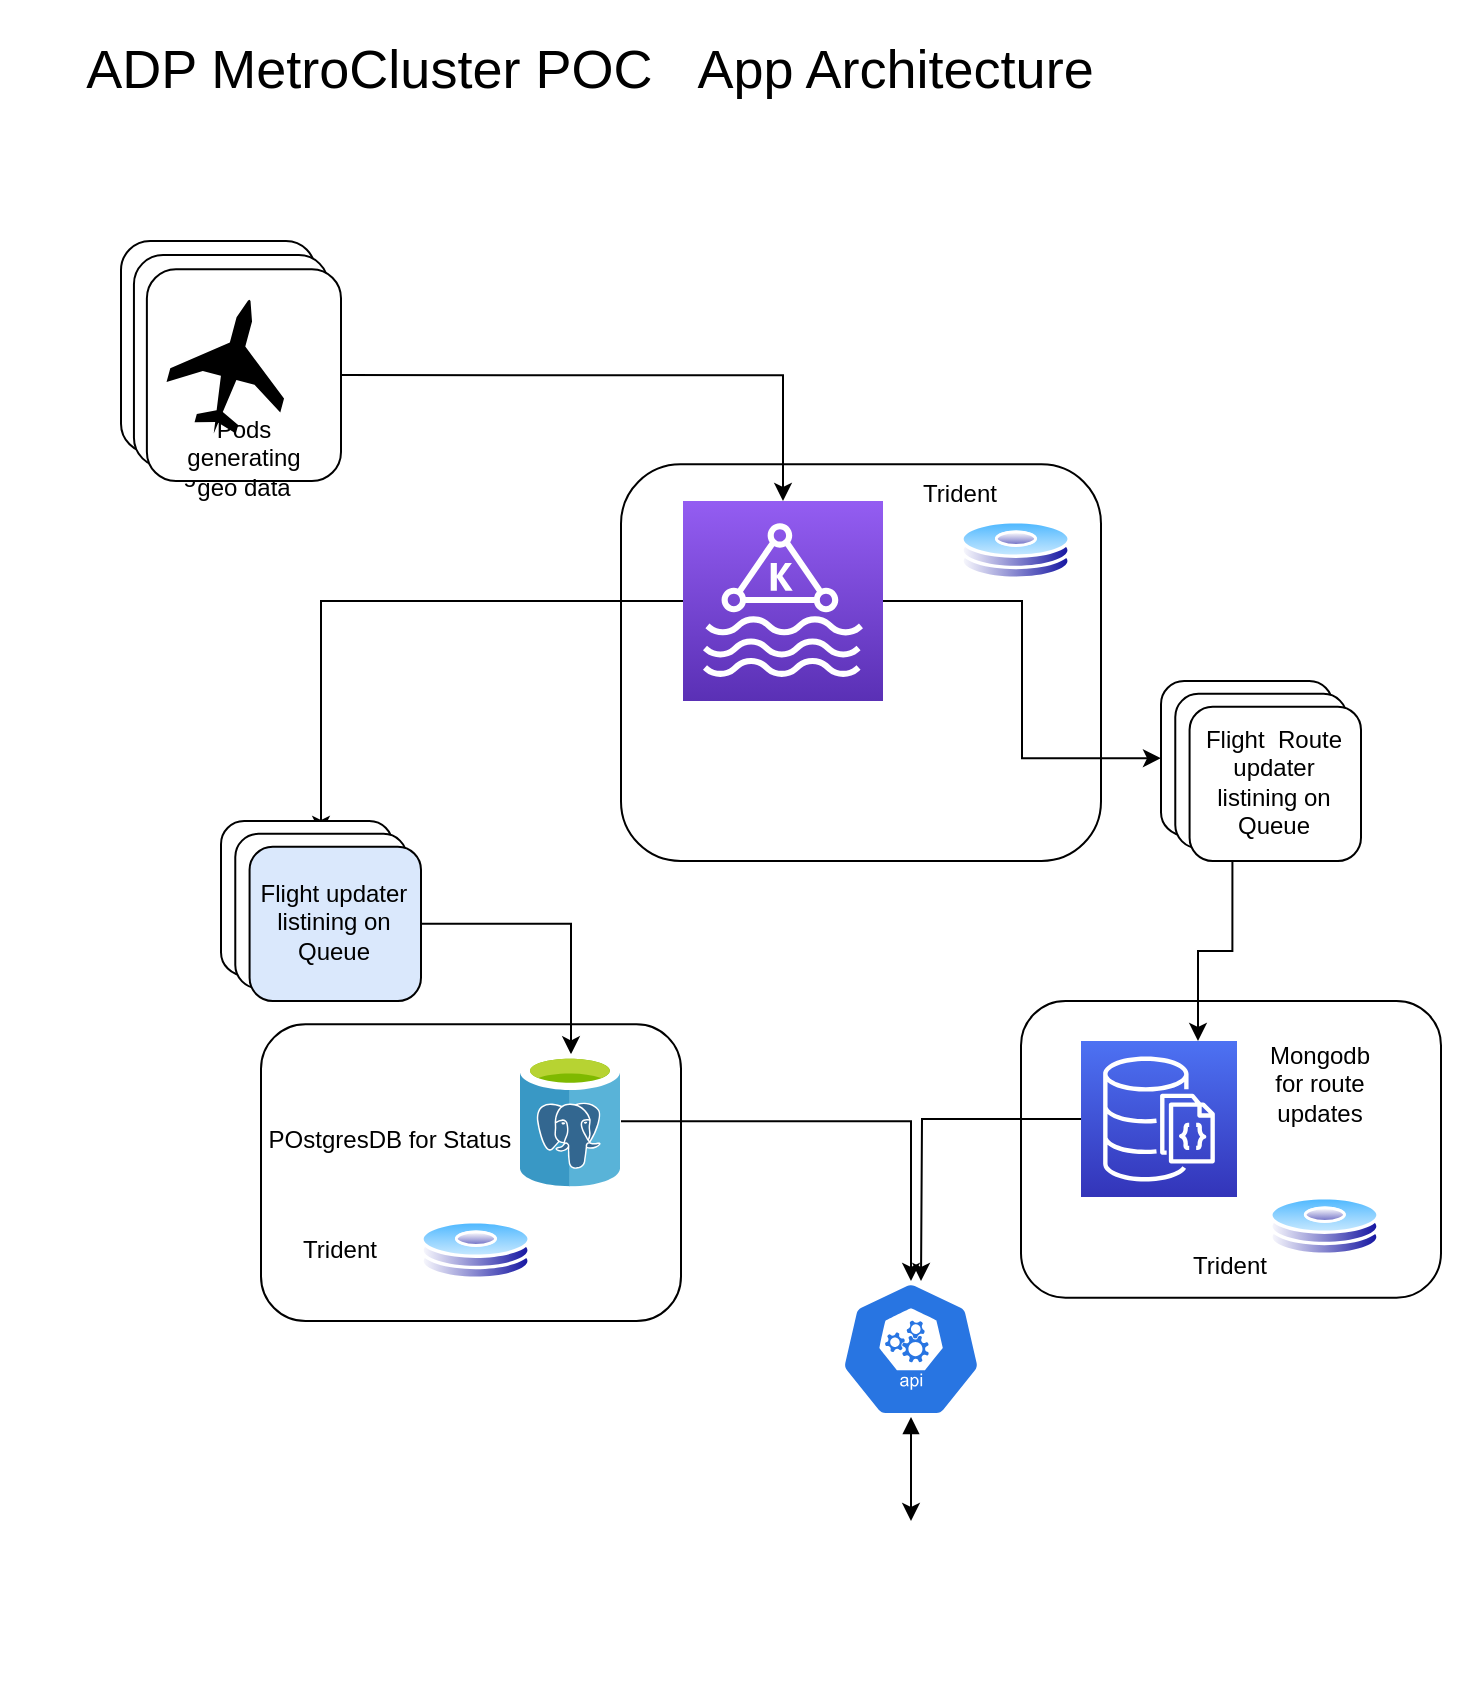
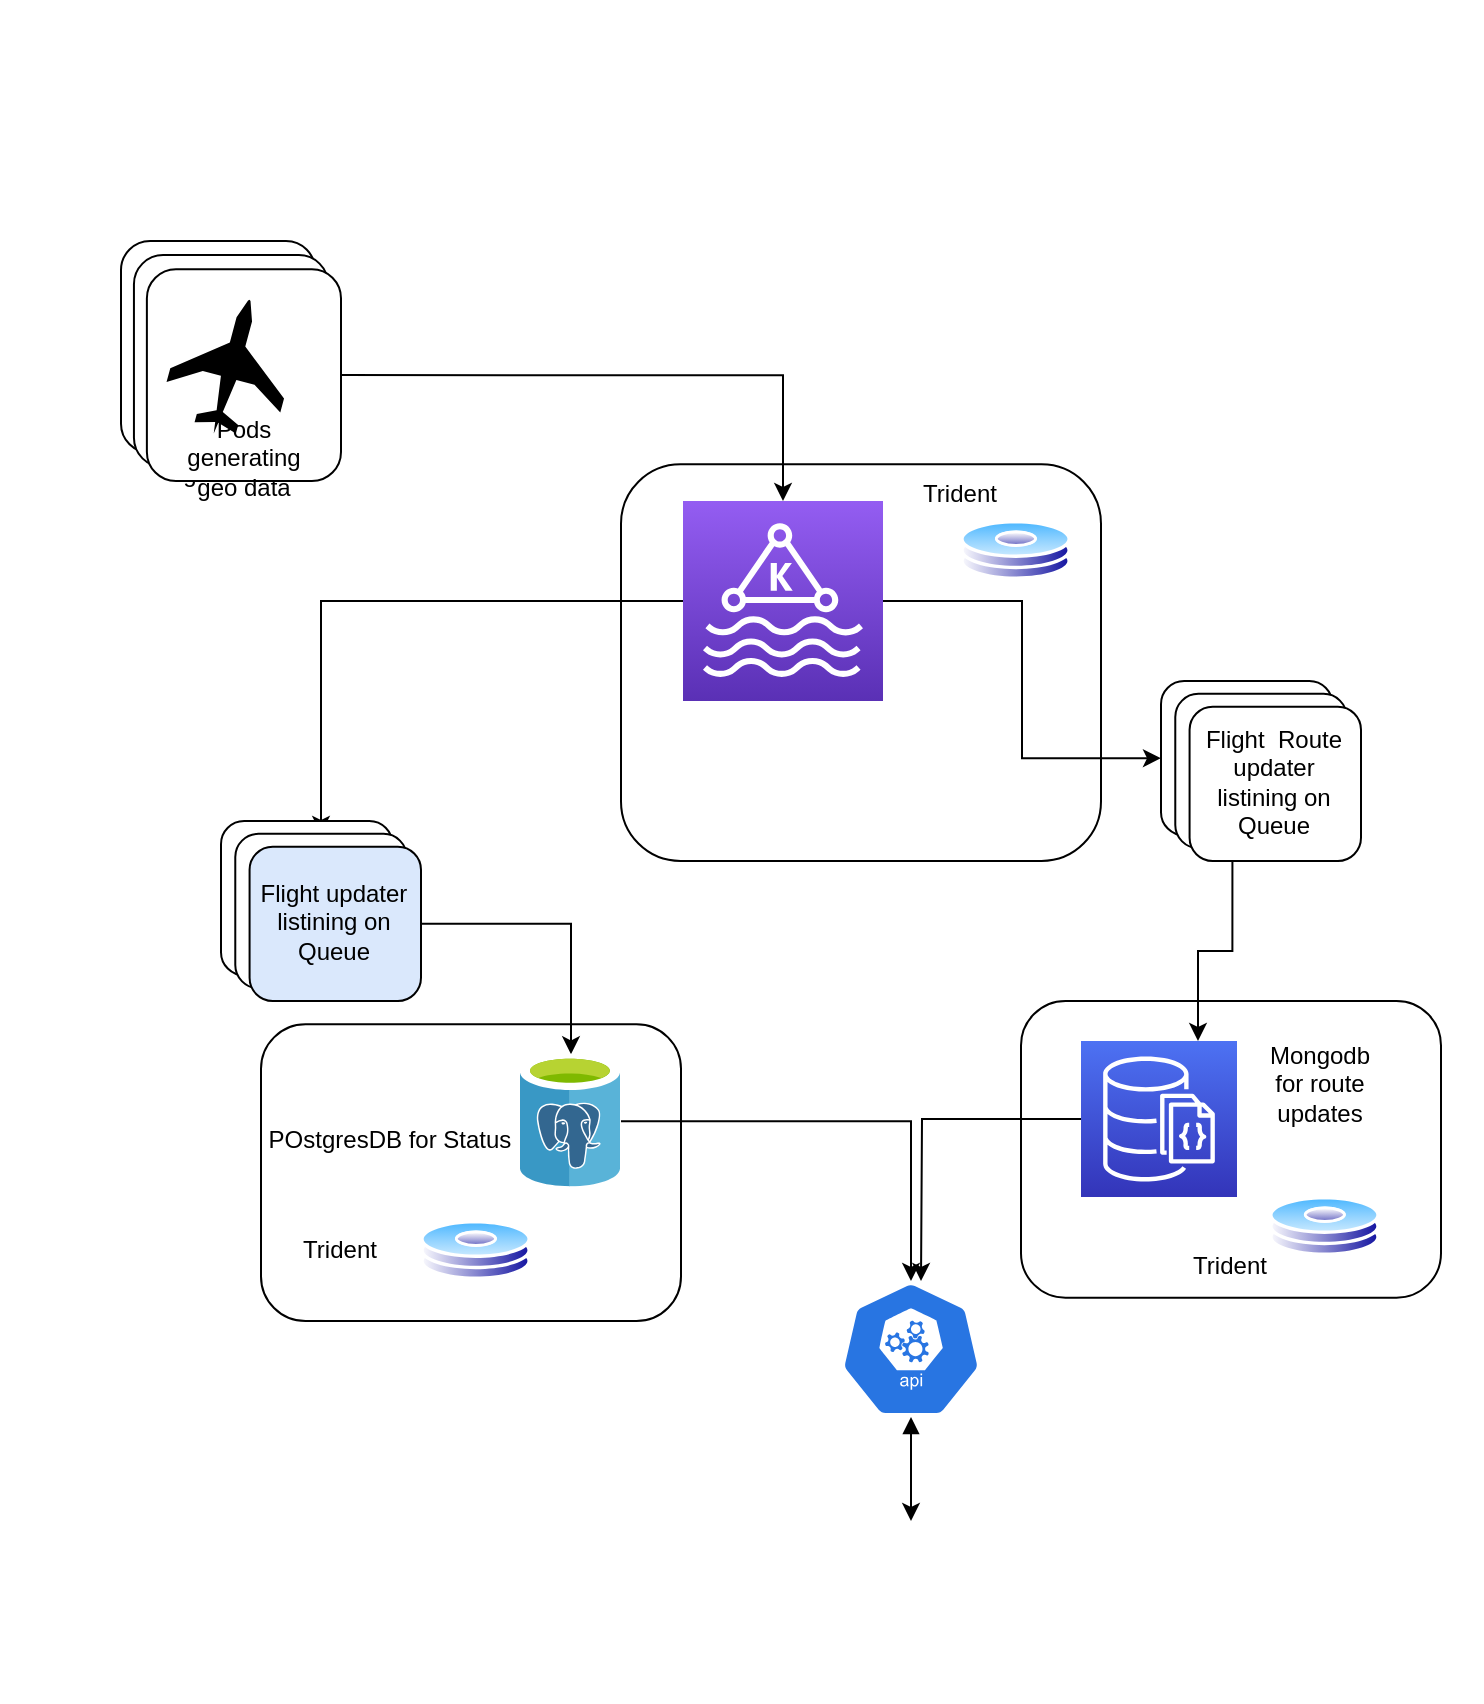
- <mxCell id="41" value="&lt;font style=&quot;font-size: 27px;&quot;&gt;ADP MetroCluster POC&amp;nbsp; &amp;nbsp;App Architecture&lt;/font&gt;" style="text;html=1;strokeColor=none;fillColor=none;align=center;verticalAlign=middle;whiteSpace=wrap;rounded=0;" vertex="1" parent="1"><mxGeometry x="20" y="20" width="550" height="30" as="geometry" /></mxCell>
